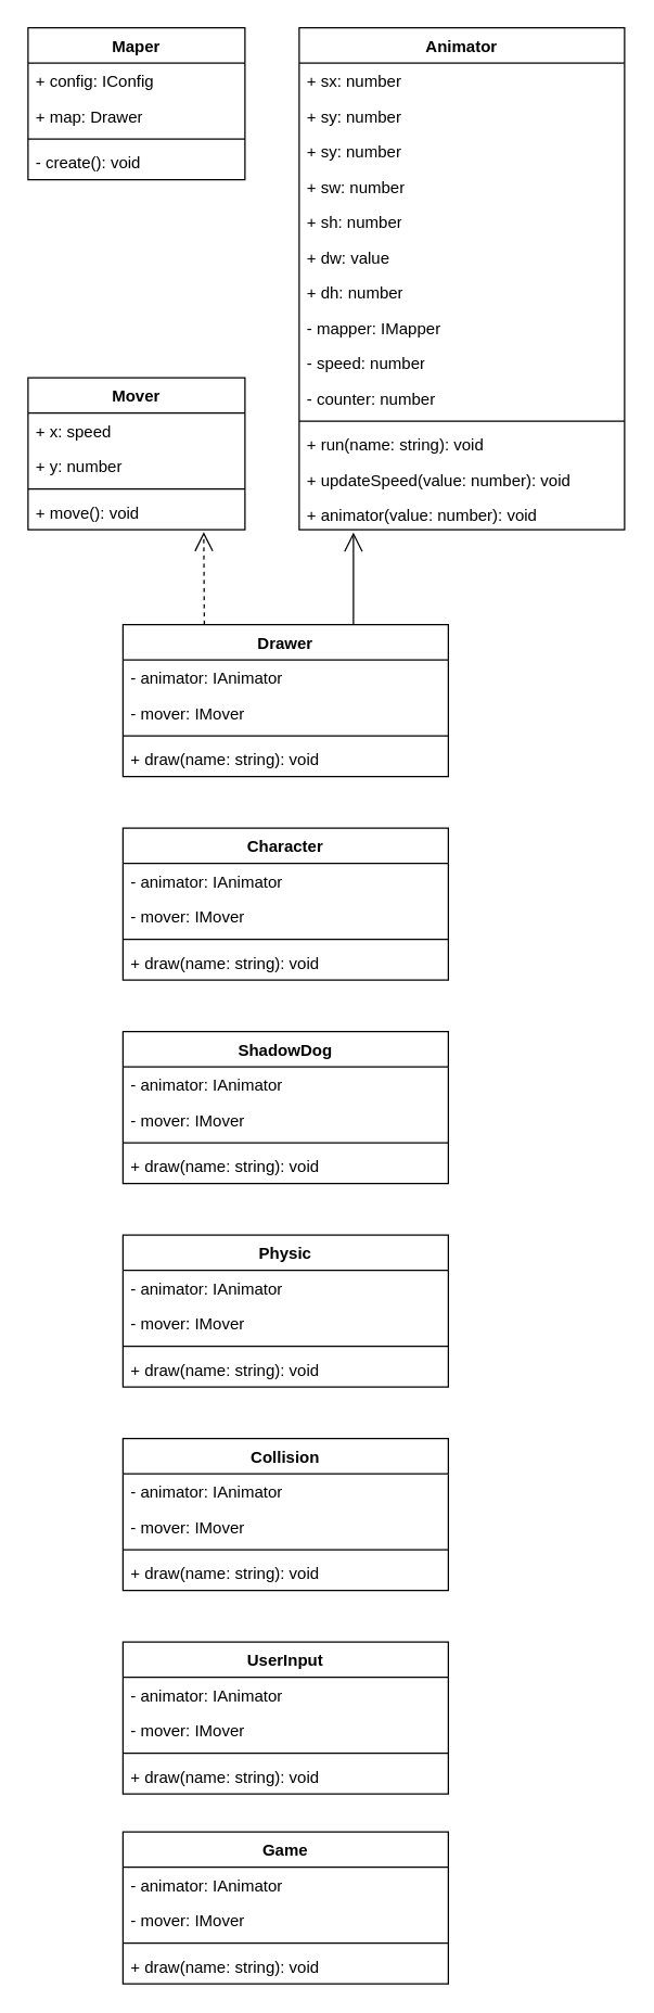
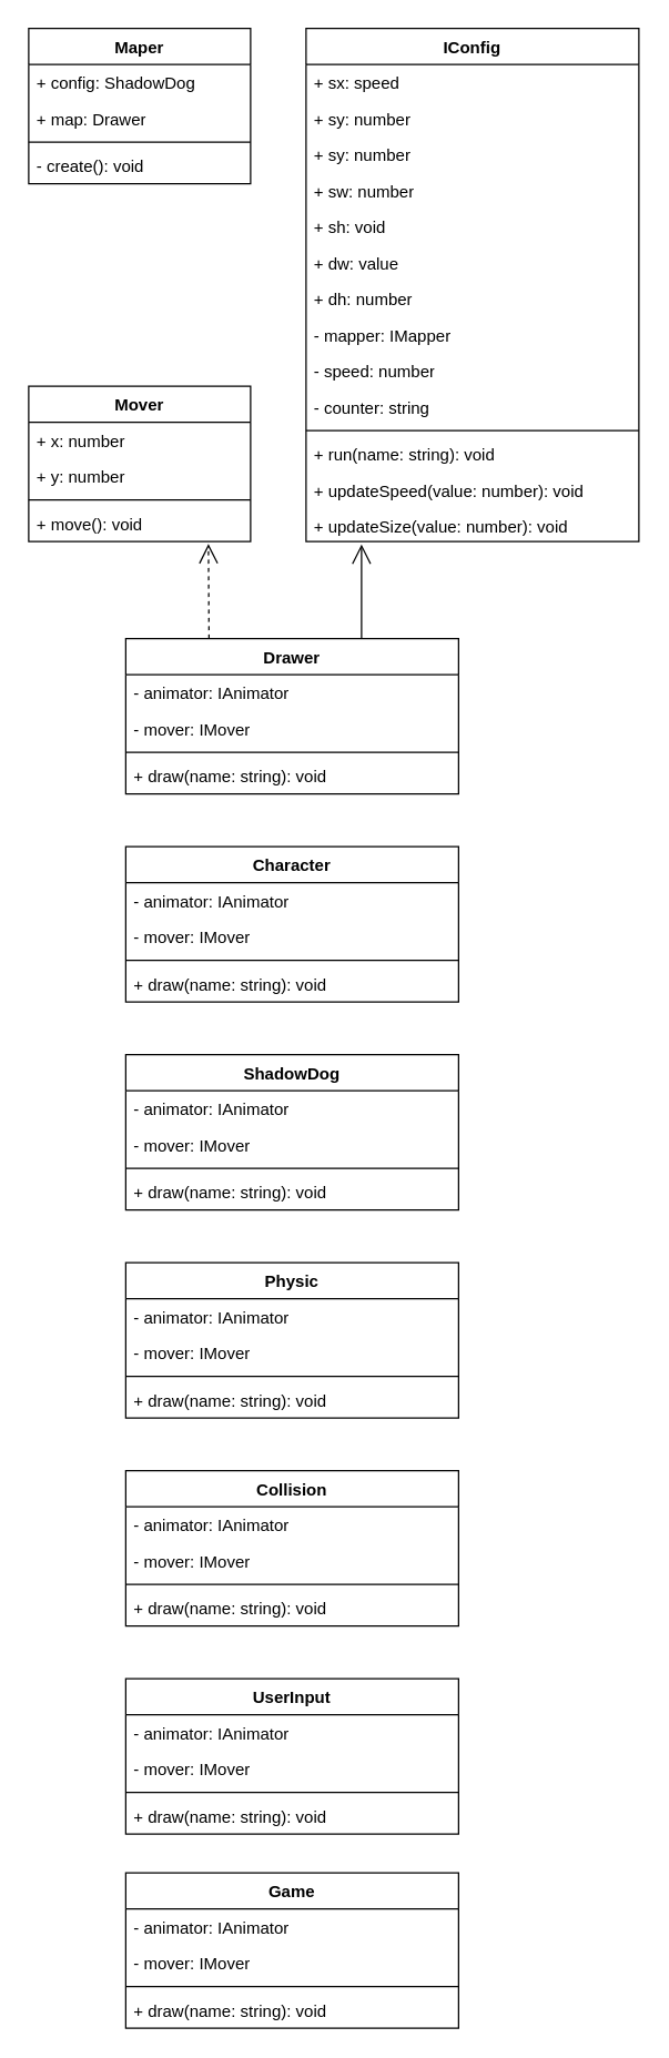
- <mxCell id="12" value="Animator" style="swimlane;fontStyle=1;align=center;verticalAlign=top;childLayout=stackLayout;horizontal=1;startSize=26;horizontalStack=0;resizeParent=1;resizeParentMax=0;resizeLast=0;collapsible=1;marginBottom=0;whiteSpace=wrap;html=1;" vertex="1" parent="1"><mxGeometry x="220" y="20" width="240" height="370" as="geometry" /></mxCell>
+ <mxCell id="12" value="IConfig" style="swimlane;fontStyle=1;align=center;verticalAlign=top;childLayout=stackLayout;horizontal=1;startSize=26;horizontalStack=0;resizeParent=1;resizeParentMax=0;resizeLast=0;collapsible=1;marginBottom=0;whiteSpace=wrap;html=1;" vertex="1" parent="1"><mxGeometry x="220" y="20" width="240" height="370" as="geometry" /></mxCell>
- <mxCell id="3" value="+ config: IConfig" style="text;strokeColor=none;fillColor=none;align=left;verticalAlign=top;spacingLeft=4;spacingRight=4;overflow=hidden;rotatable=0;points=[[0,0.5],[1,0.5]];portConstraint=eastwest;whiteSpace=wrap;html=1;" vertex="1" parent="2"><mxGeometry y="26" width="160" height="26" as="geometry" /></mxCell>
+ <mxCell id="3" value="+ config: ShadowDog" style="text;strokeColor=none;fillColor=none;align=left;verticalAlign=top;spacingLeft=4;spacingRight=4;overflow=hidden;rotatable=0;points=[[0,0.5],[1,0.5]];portConstraint=eastwest;whiteSpace=wrap;html=1;" vertex="1" parent="2"><mxGeometry y="26" width="160" height="26" as="geometry" /></mxCell>
- <mxCell id="13" value="+ sx: number" style="text;strokeColor=none;fillColor=none;align=left;verticalAlign=top;spacingLeft=4;spacingRight=4;overflow=hidden;rotatable=0;points=[[0,0.5],[1,0.5]];portConstraint=eastwest;whiteSpace=wrap;html=1;" vertex="1" parent="12"><mxGeometry y="26" width="240" height="26" as="geometry" /></mxCell>
+ <mxCell id="13" value="+ sx: speed" style="text;strokeColor=none;fillColor=none;align=left;verticalAlign=top;spacingLeft=4;spacingRight=4;overflow=hidden;rotatable=0;points=[[0,0.5],[1,0.5]];portConstraint=eastwest;whiteSpace=wrap;html=1;" vertex="1" parent="12"><mxGeometry y="26" width="240" height="26" as="geometry" /></mxCell>
- <mxCell id="17" value="+ sh: number" style="text;strokeColor=none;fillColor=none;align=left;verticalAlign=top;spacingLeft=4;spacingRight=4;overflow=hidden;rotatable=0;points=[[0,0.5],[1,0.5]];portConstraint=eastwest;whiteSpace=wrap;html=1;" vertex="1" parent="12"><mxGeometry y="130" width="240" height="26" as="geometry" /></mxCell>
+ <mxCell id="17" value="+ sh: void" style="text;strokeColor=none;fillColor=none;align=left;verticalAlign=top;spacingLeft=4;spacingRight=4;overflow=hidden;rotatable=0;points=[[0,0.5],[1,0.5]];portConstraint=eastwest;whiteSpace=wrap;html=1;" vertex="1" parent="12"><mxGeometry y="130" width="240" height="26" as="geometry" /></mxCell>
- <mxCell id="22" value="- counter: number" style="text;strokeColor=none;fillColor=none;align=left;verticalAlign=top;spacingLeft=4;spacingRight=4;overflow=hidden;rotatable=0;points=[[0,0.5],[1,0.5]];portConstraint=eastwest;whiteSpace=wrap;html=1;" vertex="1" parent="12"><mxGeometry y="260" width="240" height="26" as="geometry" /></mxCell>
+ <mxCell id="22" value="- counter: string" style="text;strokeColor=none;fillColor=none;align=left;verticalAlign=top;spacingLeft=4;spacingRight=4;overflow=hidden;rotatable=0;points=[[0,0.5],[1,0.5]];portConstraint=eastwest;whiteSpace=wrap;html=1;" vertex="1" parent="12"><mxGeometry y="260" width="240" height="26" as="geometry" /></mxCell>
- <mxCell id="8" value="+ x: speed" style="text;strokeColor=none;fillColor=none;align=left;verticalAlign=top;spacingLeft=4;spacingRight=4;overflow=hidden;rotatable=0;points=[[0,0.5],[1,0.5]];portConstraint=eastwest;whiteSpace=wrap;html=1;" vertex="1" parent="7"><mxGeometry y="26" width="160" height="26" as="geometry" /></mxCell>
+ <mxCell id="8" value="+ x: number" style="text;strokeColor=none;fillColor=none;align=left;verticalAlign=top;spacingLeft=4;spacingRight=4;overflow=hidden;rotatable=0;points=[[0,0.5],[1,0.5]];portConstraint=eastwest;whiteSpace=wrap;html=1;" vertex="1" parent="7"><mxGeometry y="26" width="160" height="26" as="geometry" /></mxCell>
- <mxCell id="26" value="+ animator(value: number): void" style="text;strokeColor=none;fillColor=none;align=left;verticalAlign=top;spacingLeft=4;spacingRight=4;overflow=hidden;rotatable=0;points=[[0,0.5],[1,0.5]];portConstraint=eastwest;whiteSpace=wrap;html=1;" vertex="1" parent="12"><mxGeometry y="346" width="240" height="24" as="geometry" /></mxCell>
+ <mxCell id="26" value="+ updateSize(value: number): void" style="text;strokeColor=none;fillColor=none;align=left;verticalAlign=top;spacingLeft=4;spacingRight=4;overflow=hidden;rotatable=0;points=[[0,0.5],[1,0.5]];portConstraint=eastwest;whiteSpace=wrap;html=1;" vertex="1" parent="12"><mxGeometry y="346" width="240" height="24" as="geometry" /></mxCell>
